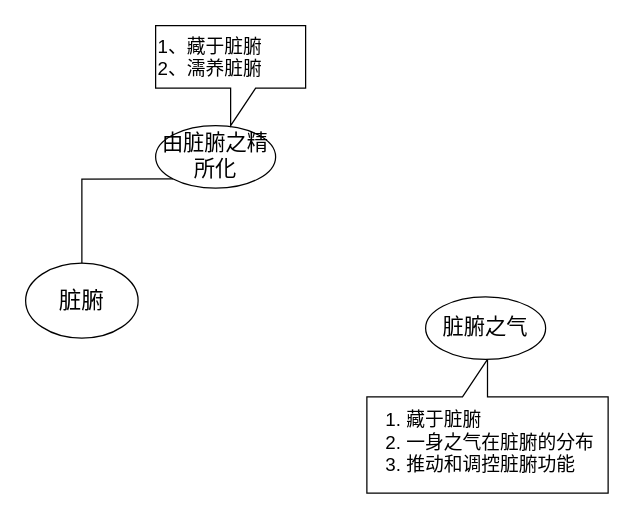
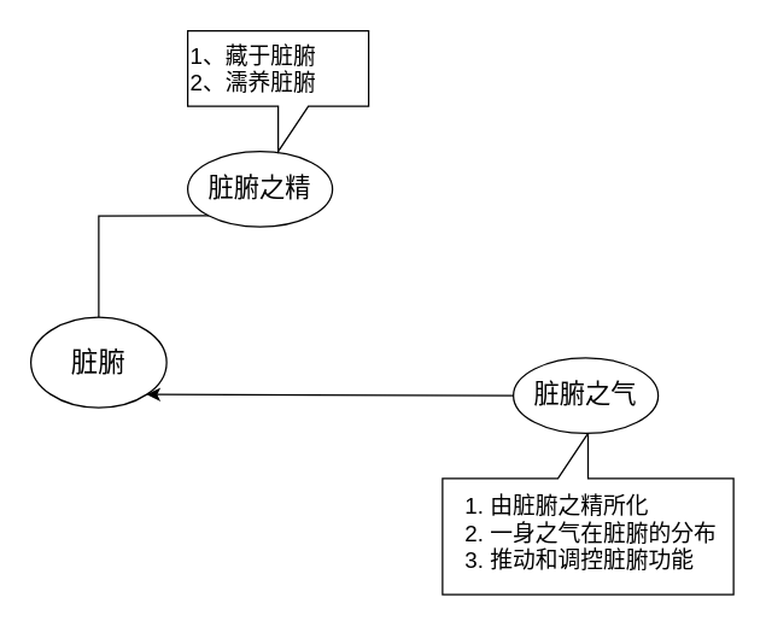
- <mxCell id="5" value="由脏腑之精所化" style="ellipse;whiteSpace=wrap;html=1;fontSize=17;" vertex="1" parent="1"><mxGeometry x="124" y="100" width="96" height="50" as="geometry" /></mxCell>
+ <mxCell id="5" value="脏腑之精" style="ellipse;whiteSpace=wrap;html=1;fontSize=17;" vertex="1" parent="1"><mxGeometry x="124" y="100" width="96" height="50" as="geometry" /></mxCell>
+ <mxCell id="7" value="" style="endArrow=classic;html=1;rounded=0;entryX=1;entryY=1;entryDx=0;entryDy=0;exitX=0;exitY=0.5;exitDx=0;exitDy=0;" edge="1" parent="1" source="6" target="3"><mxGeometry width="50" height="50" relative="1" as="geometry"><mxPoint x="210" y="260" as="sourcePoint" /><mxPoint x="260" y="210" as="targetPoint" /></mxGeometry></mxCell>
- <mxCell id="9" value="&lt;ol style=&quot;border-color: var(--border-color); font-size: 15px; text-align: left;&quot;&gt;&lt;li style=&quot;border-color: var(--border-color);&quot;&gt;藏于脏腑&lt;/li&gt;&lt;li style=&quot;border-color: var(--border-color);&quot;&gt;一身之气在脏腑的分布&lt;/li&gt;&lt;li style=&quot;border-color: var(--border-color);&quot;&gt;推动和调控脏腑功能&lt;/li&gt;&lt;/ol&gt;" style="text;html=1;strokeColor=none;fillColor=none;align=center;verticalAlign=middle;whiteSpace=wrap;rounded=0;" vertex="1" parent="1"><mxGeometry x="280" y="333" width="200" height="40" as="geometry" /></mxCell>
+ <mxCell id="9" value="&lt;ol style=&quot;border-color: var(--border-color); font-size: 15px; text-align: left;&quot;&gt;&lt;li style=&quot;border-color: var(--border-color);&quot;&gt;由脏腑之精所化&lt;/li&gt;&lt;li style=&quot;border-color: var(--border-color);&quot;&gt;一身之气在脏腑的分布&lt;/li&gt;&lt;li style=&quot;border-color: var(--border-color);&quot;&gt;推动和调控脏腑功能&lt;/li&gt;&lt;/ol&gt;" style="text;html=1;strokeColor=none;fillColor=none;align=center;verticalAlign=middle;whiteSpace=wrap;rounded=0;" vertex="1" parent="1"><mxGeometry x="280" y="333" width="200" height="40" as="geometry" /></mxCell>
